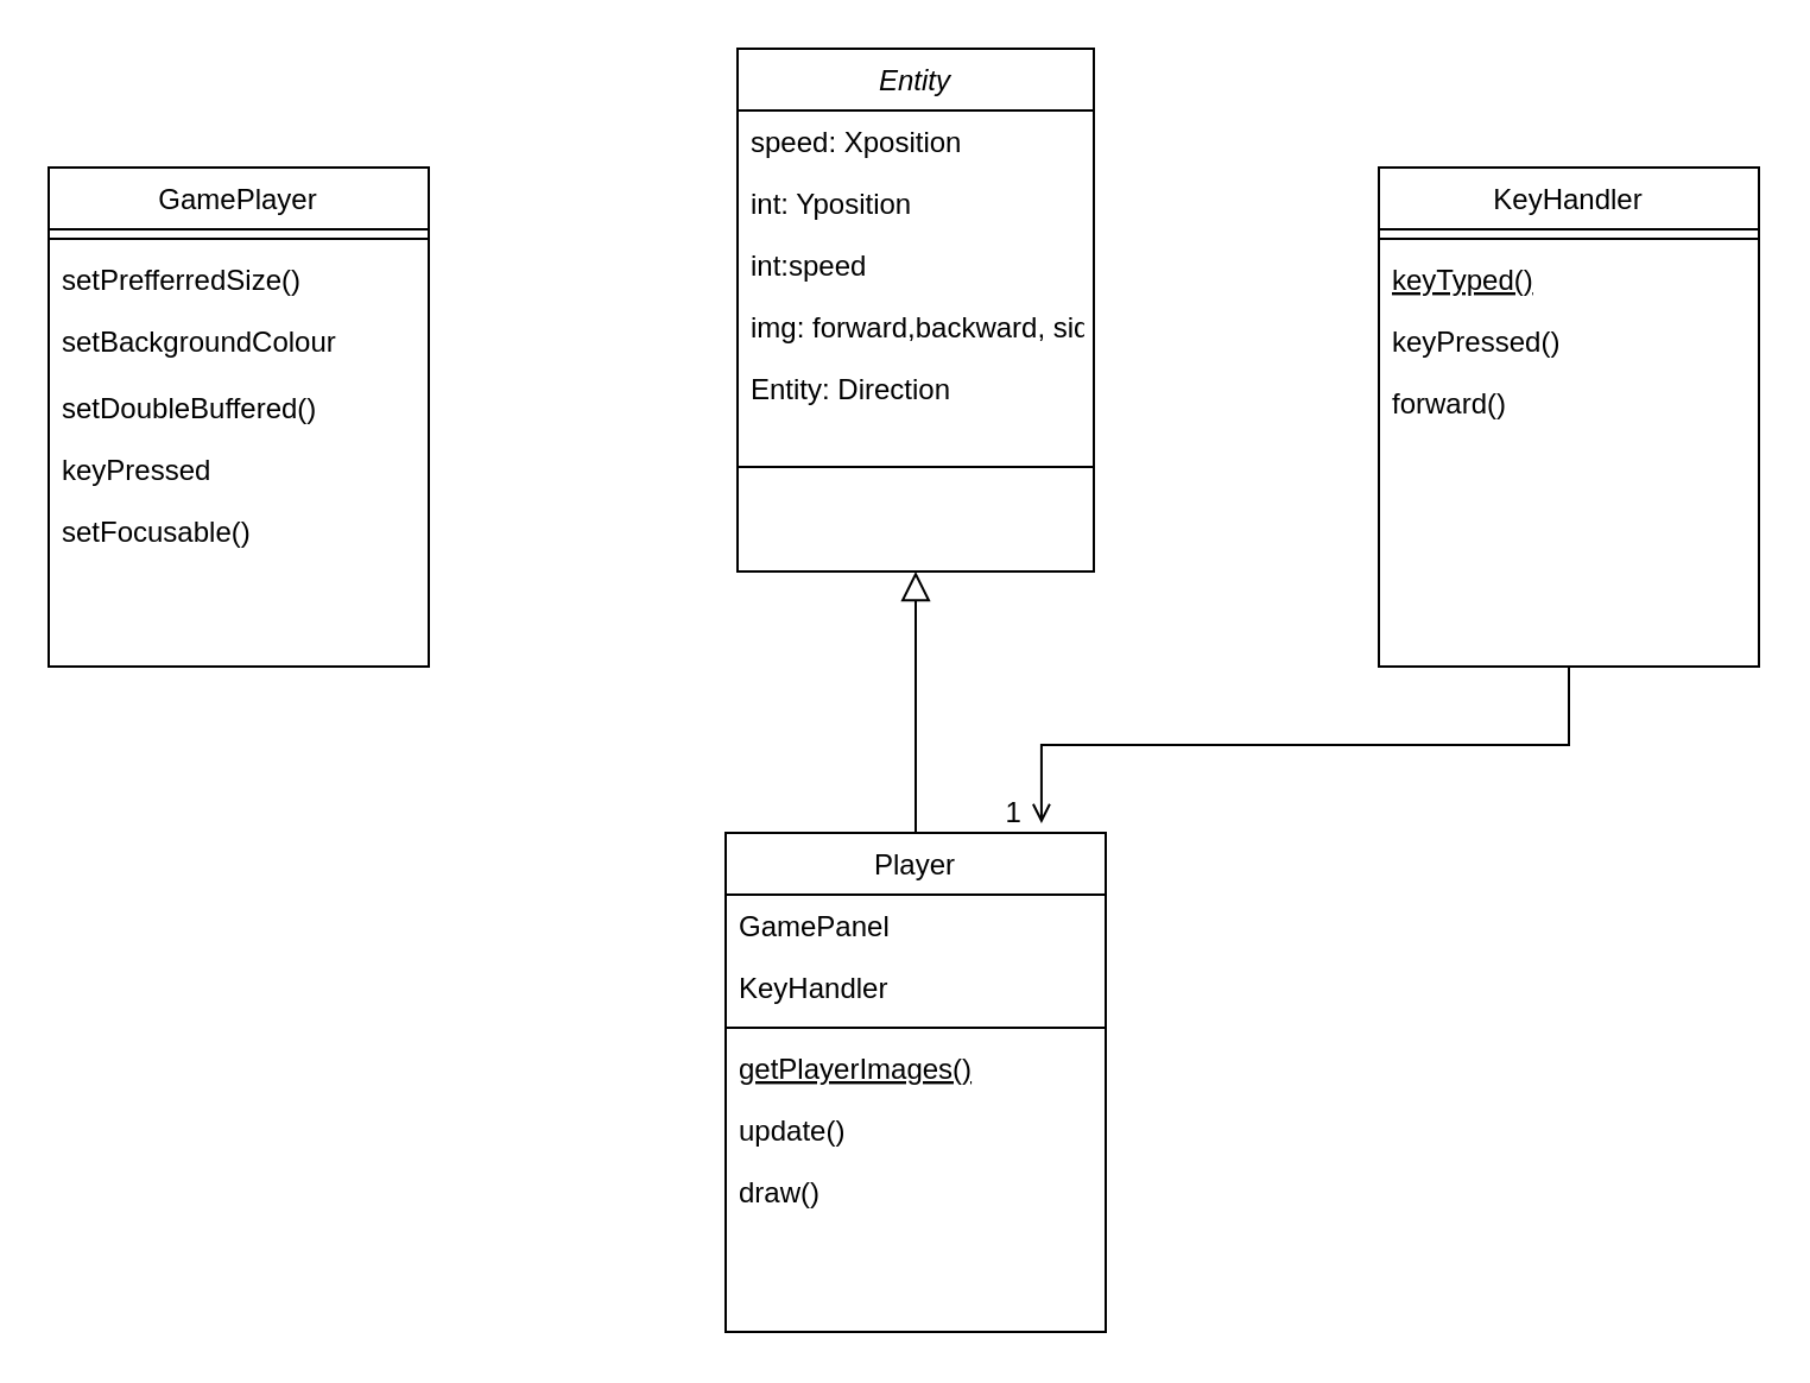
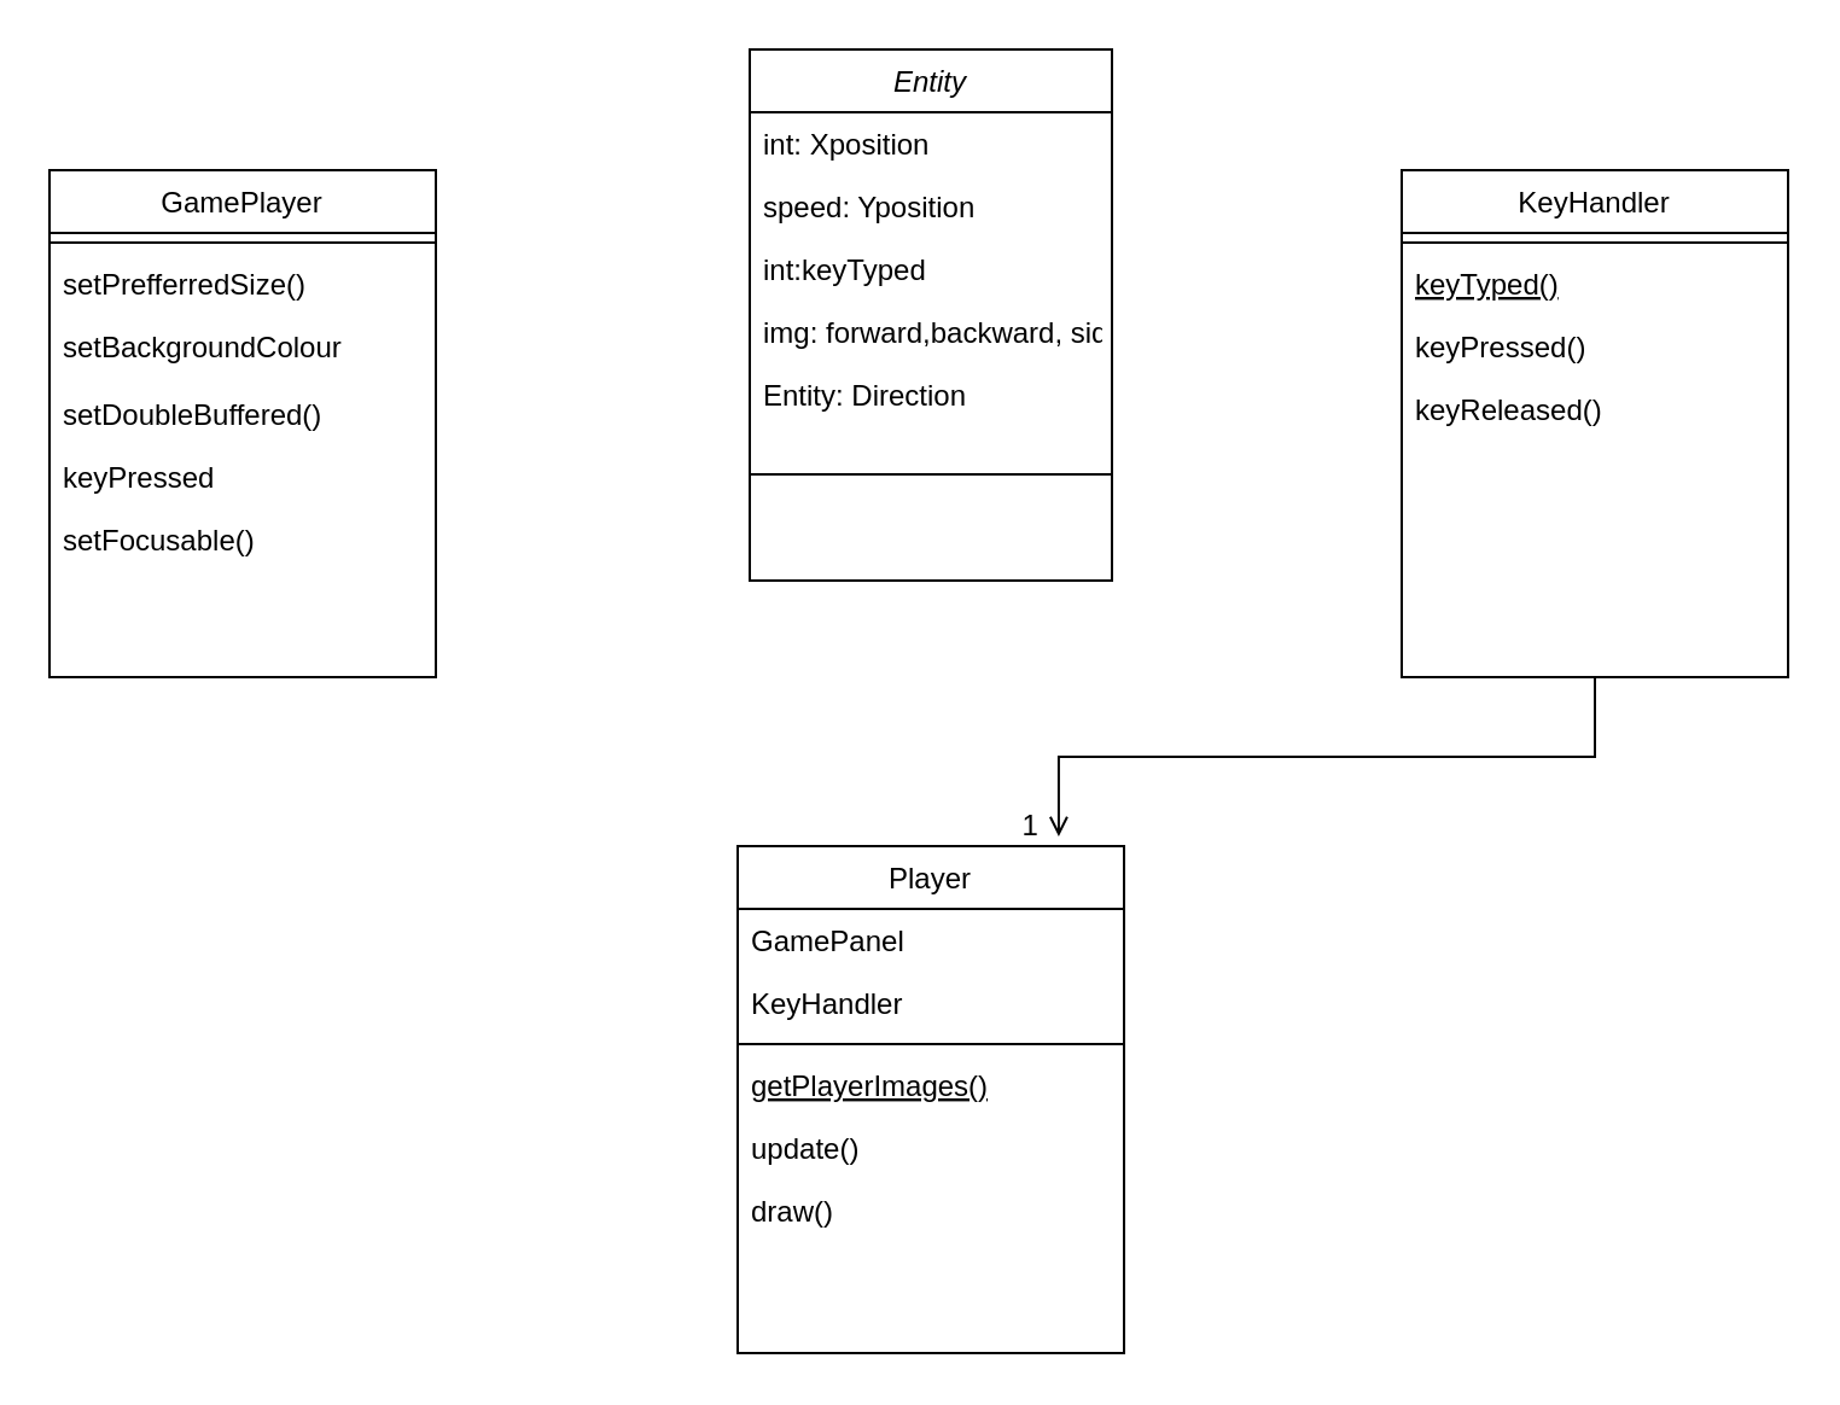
- <mxCell id="3" value="speed: Xposition" style="text;align=left;verticalAlign=top;spacingLeft=4;spacingRight=4;overflow=hidden;rotatable=0;points=[[0,0.5],[1,0.5]];portConstraint=eastwest;" parent="2" vertex="1"><mxGeometry y="26" width="150" height="26" as="geometry" /></mxCell>
+ <mxCell id="3" value="int: Xposition" style="text;align=left;verticalAlign=top;spacingLeft=4;spacingRight=4;overflow=hidden;rotatable=0;points=[[0,0.5],[1,0.5]];portConstraint=eastwest;" parent="2" vertex="1"><mxGeometry y="26" width="150" height="26" as="geometry" /></mxCell>
- <mxCell id="4" value="int: Yposition" style="text;align=left;verticalAlign=top;spacingLeft=4;spacingRight=4;overflow=hidden;rotatable=0;points=[[0,0.5],[1,0.5]];portConstraint=eastwest;rounded=0;shadow=0;html=0;" parent="2" vertex="1"><mxGeometry y="52" width="150" height="26" as="geometry" /></mxCell>
+ <mxCell id="4" value="speed: Yposition" style="text;align=left;verticalAlign=top;spacingLeft=4;spacingRight=4;overflow=hidden;rotatable=0;points=[[0,0.5],[1,0.5]];portConstraint=eastwest;rounded=0;shadow=0;html=0;" parent="2" vertex="1"><mxGeometry y="52" width="150" height="26" as="geometry" /></mxCell>
- <mxCell id="5" value="int:speed" style="text;align=left;verticalAlign=top;spacingLeft=4;spacingRight=4;overflow=hidden;rotatable=0;points=[[0,0.5],[1,0.5]];portConstraint=eastwest;rounded=0;shadow=0;html=0;" parent="2" vertex="1"><mxGeometry y="78" width="150" height="26" as="geometry" /></mxCell>
+ <mxCell id="5" value="int:keyTyped" style="text;align=left;verticalAlign=top;spacingLeft=4;spacingRight=4;overflow=hidden;rotatable=0;points=[[0,0.5],[1,0.5]];portConstraint=eastwest;rounded=0;shadow=0;html=0;" parent="2" vertex="1"><mxGeometry y="78" width="150" height="26" as="geometry" /></mxCell>
- <mxCell id="28" value="forward()" style="text;align=left;verticalAlign=top;spacingLeft=4;spacingRight=4;overflow=hidden;rotatable=0;points=[[0,0.5],[1,0.5]];portConstraint=eastwest;rounded=0;shadow=0;html=0;" parent="24" vertex="1"><mxGeometry y="86" width="160" height="26" as="geometry" /></mxCell>
+ <mxCell id="28" value="keyReleased()" style="text;align=left;verticalAlign=top;spacingLeft=4;spacingRight=4;overflow=hidden;rotatable=0;points=[[0,0.5],[1,0.5]];portConstraint=eastwest;rounded=0;shadow=0;html=0;" parent="24" vertex="1"><mxGeometry y="86" width="160" height="26" as="geometry" /></mxCell>
- <mxCell id="16" value="" style="endArrow=block;endSize=10;endFill=0;shadow=0;strokeWidth=1;rounded=0;edgeStyle=elbowEdgeStyle;elbow=vertical;" parent="1" source="9" target="2" edge="1"><mxGeometry width="160" relative="1" as="geometry"><mxPoint x="200" y="203" as="sourcePoint" /><mxPoint x="200" y="203" as="targetPoint" /></mxGeometry></mxCell>
